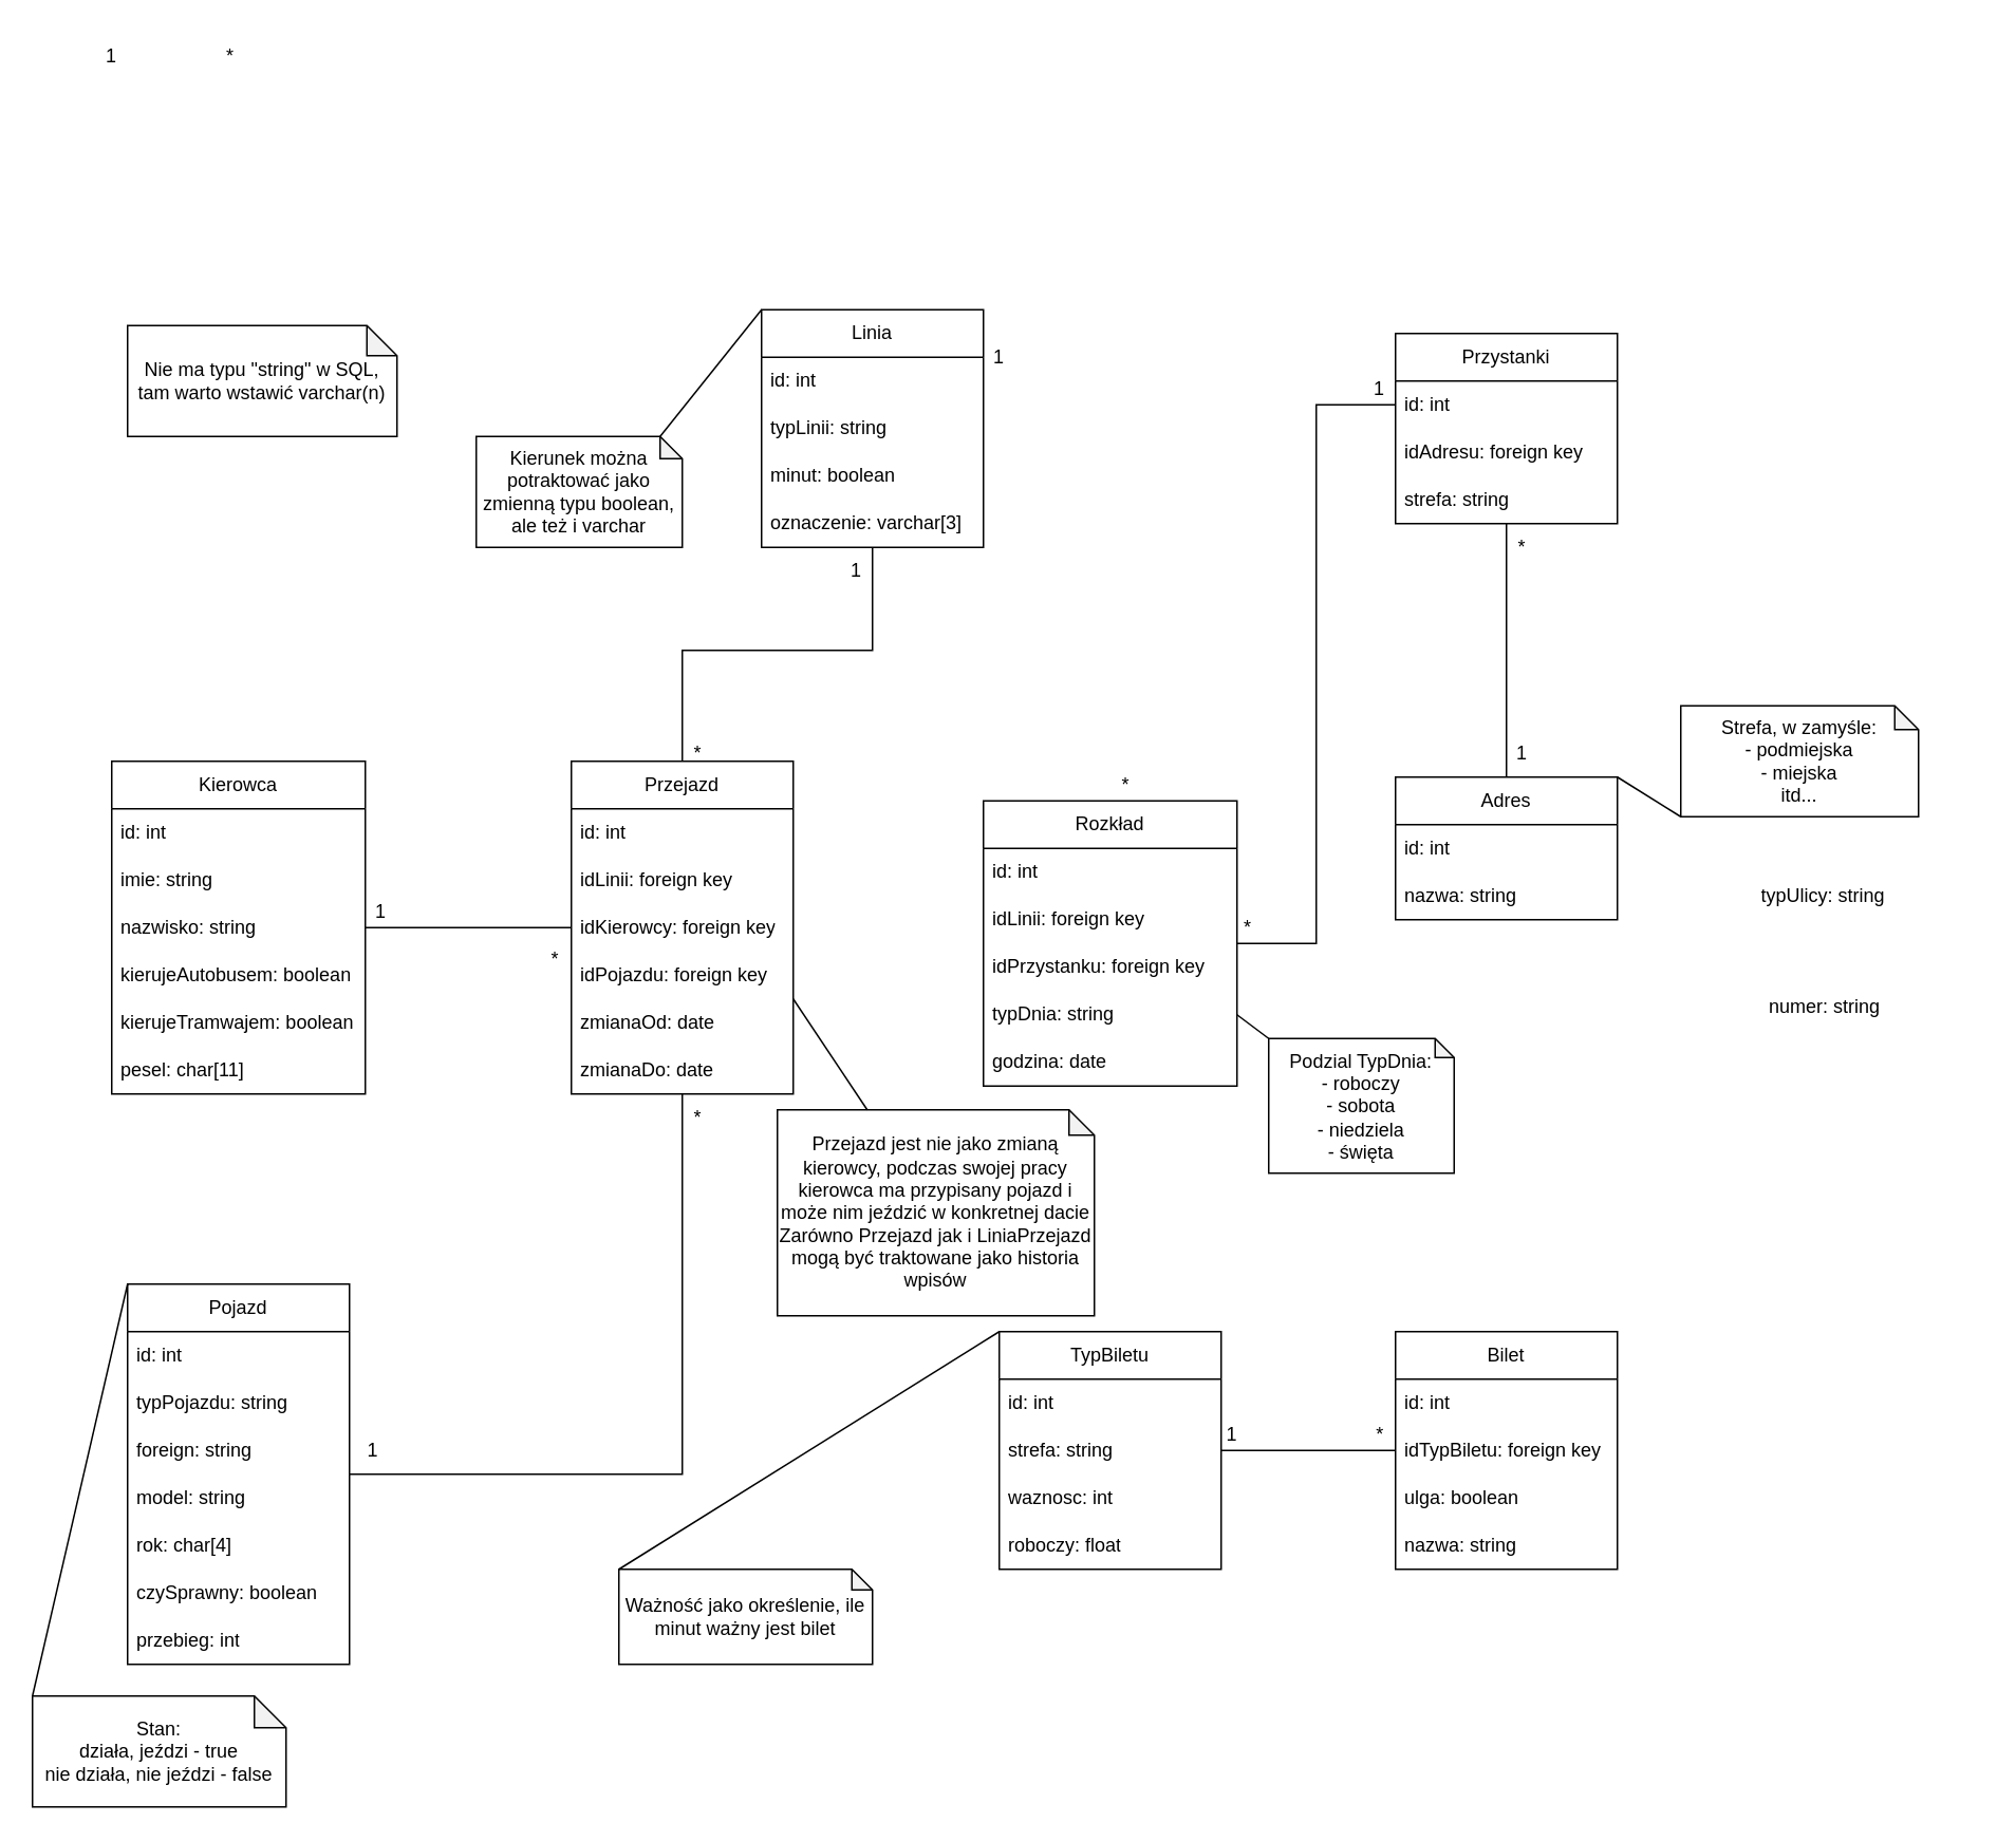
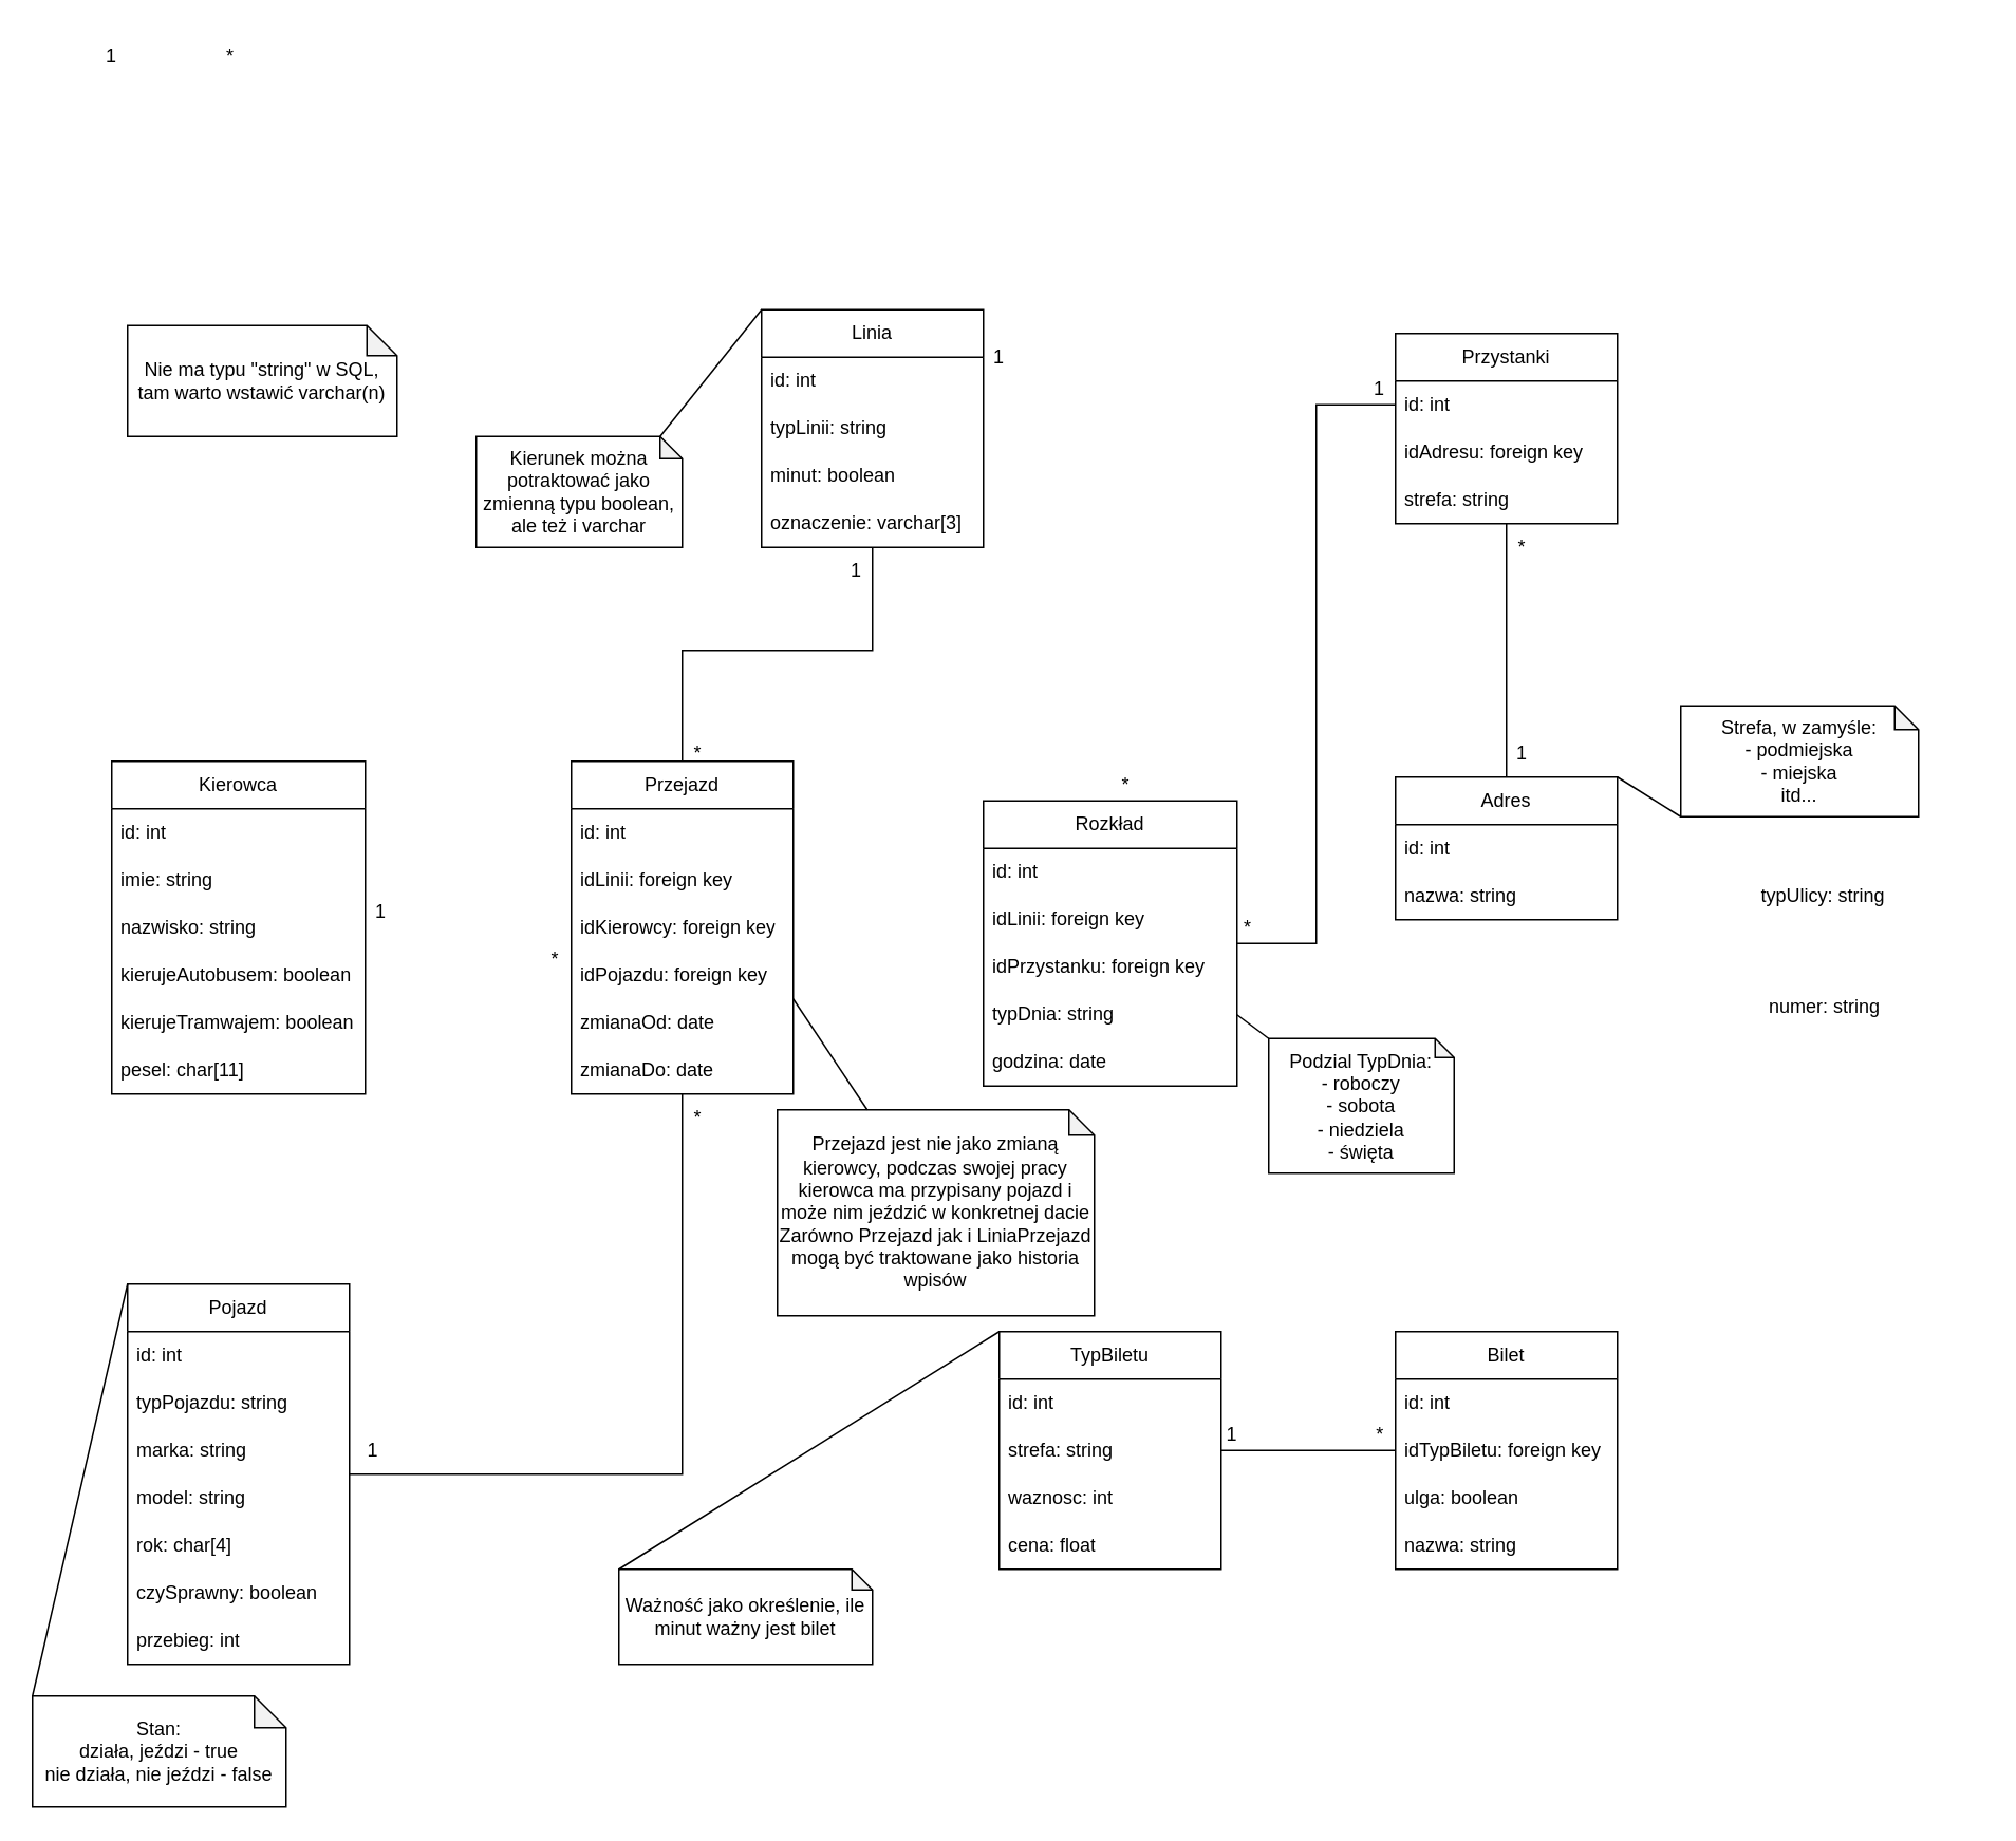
- <mxCell id="55" style="edgeStyle=orthogonalEdgeStyle;rounded=0;orthogonalLoop=1;jettySize=auto;html=1;endArrow=none;endFill=0;entryX=1;entryY=0.5;entryDx=0;entryDy=0;exitX=0;exitY=0.5;exitDx=0;exitDy=0;" parent="1" source="42" target="27" edge="1"><mxGeometry relative="1" as="geometry"><mxPoint x="440" y="680" as="sourcePoint" /><mxPoint x="290" y="225" as="targetPoint" /><Array as="points"><mxPoint x="260" y="585" /><mxPoint x="260" y="585" /></Array></mxGeometry></mxCell>
- <mxCell id="37" value="foreign: string" style="text;strokeColor=none;fillColor=none;align=left;verticalAlign=middle;spacingLeft=4;spacingRight=4;overflow=hidden;points=[[0,0.5],[1,0.5]];portConstraint=eastwest;rotatable=0;whiteSpace=wrap;html=1;" parent="34" vertex="1"><mxGeometry y="90" width="140" height="30" as="geometry" /></mxCell>
+ <mxCell id="37" value="marka: string" style="text;strokeColor=none;fillColor=none;align=left;verticalAlign=middle;spacingLeft=4;spacingRight=4;overflow=hidden;points=[[0,0.5],[1,0.5]];portConstraint=eastwest;rotatable=0;whiteSpace=wrap;html=1;" parent="34" vertex="1"><mxGeometry y="90" width="140" height="30" as="geometry" /></mxCell>
- <mxCell id="88" value="roboczy: float" style="text;strokeColor=none;fillColor=none;align=left;verticalAlign=middle;spacingLeft=4;spacingRight=4;overflow=hidden;points=[[0,0.5],[1,0.5]];portConstraint=eastwest;rotatable=0;whiteSpace=wrap;html=1;" vertex="1" parent="84"><mxGeometry y="120" width="140" height="30" as="geometry" /></mxCell>
+ <mxCell id="88" value="cena: float" style="text;strokeColor=none;fillColor=none;align=left;verticalAlign=middle;spacingLeft=4;spacingRight=4;overflow=hidden;points=[[0,0.5],[1,0.5]];portConstraint=eastwest;rotatable=0;whiteSpace=wrap;html=1;" vertex="1" parent="84"><mxGeometry y="120" width="140" height="30" as="geometry" /></mxCell>
